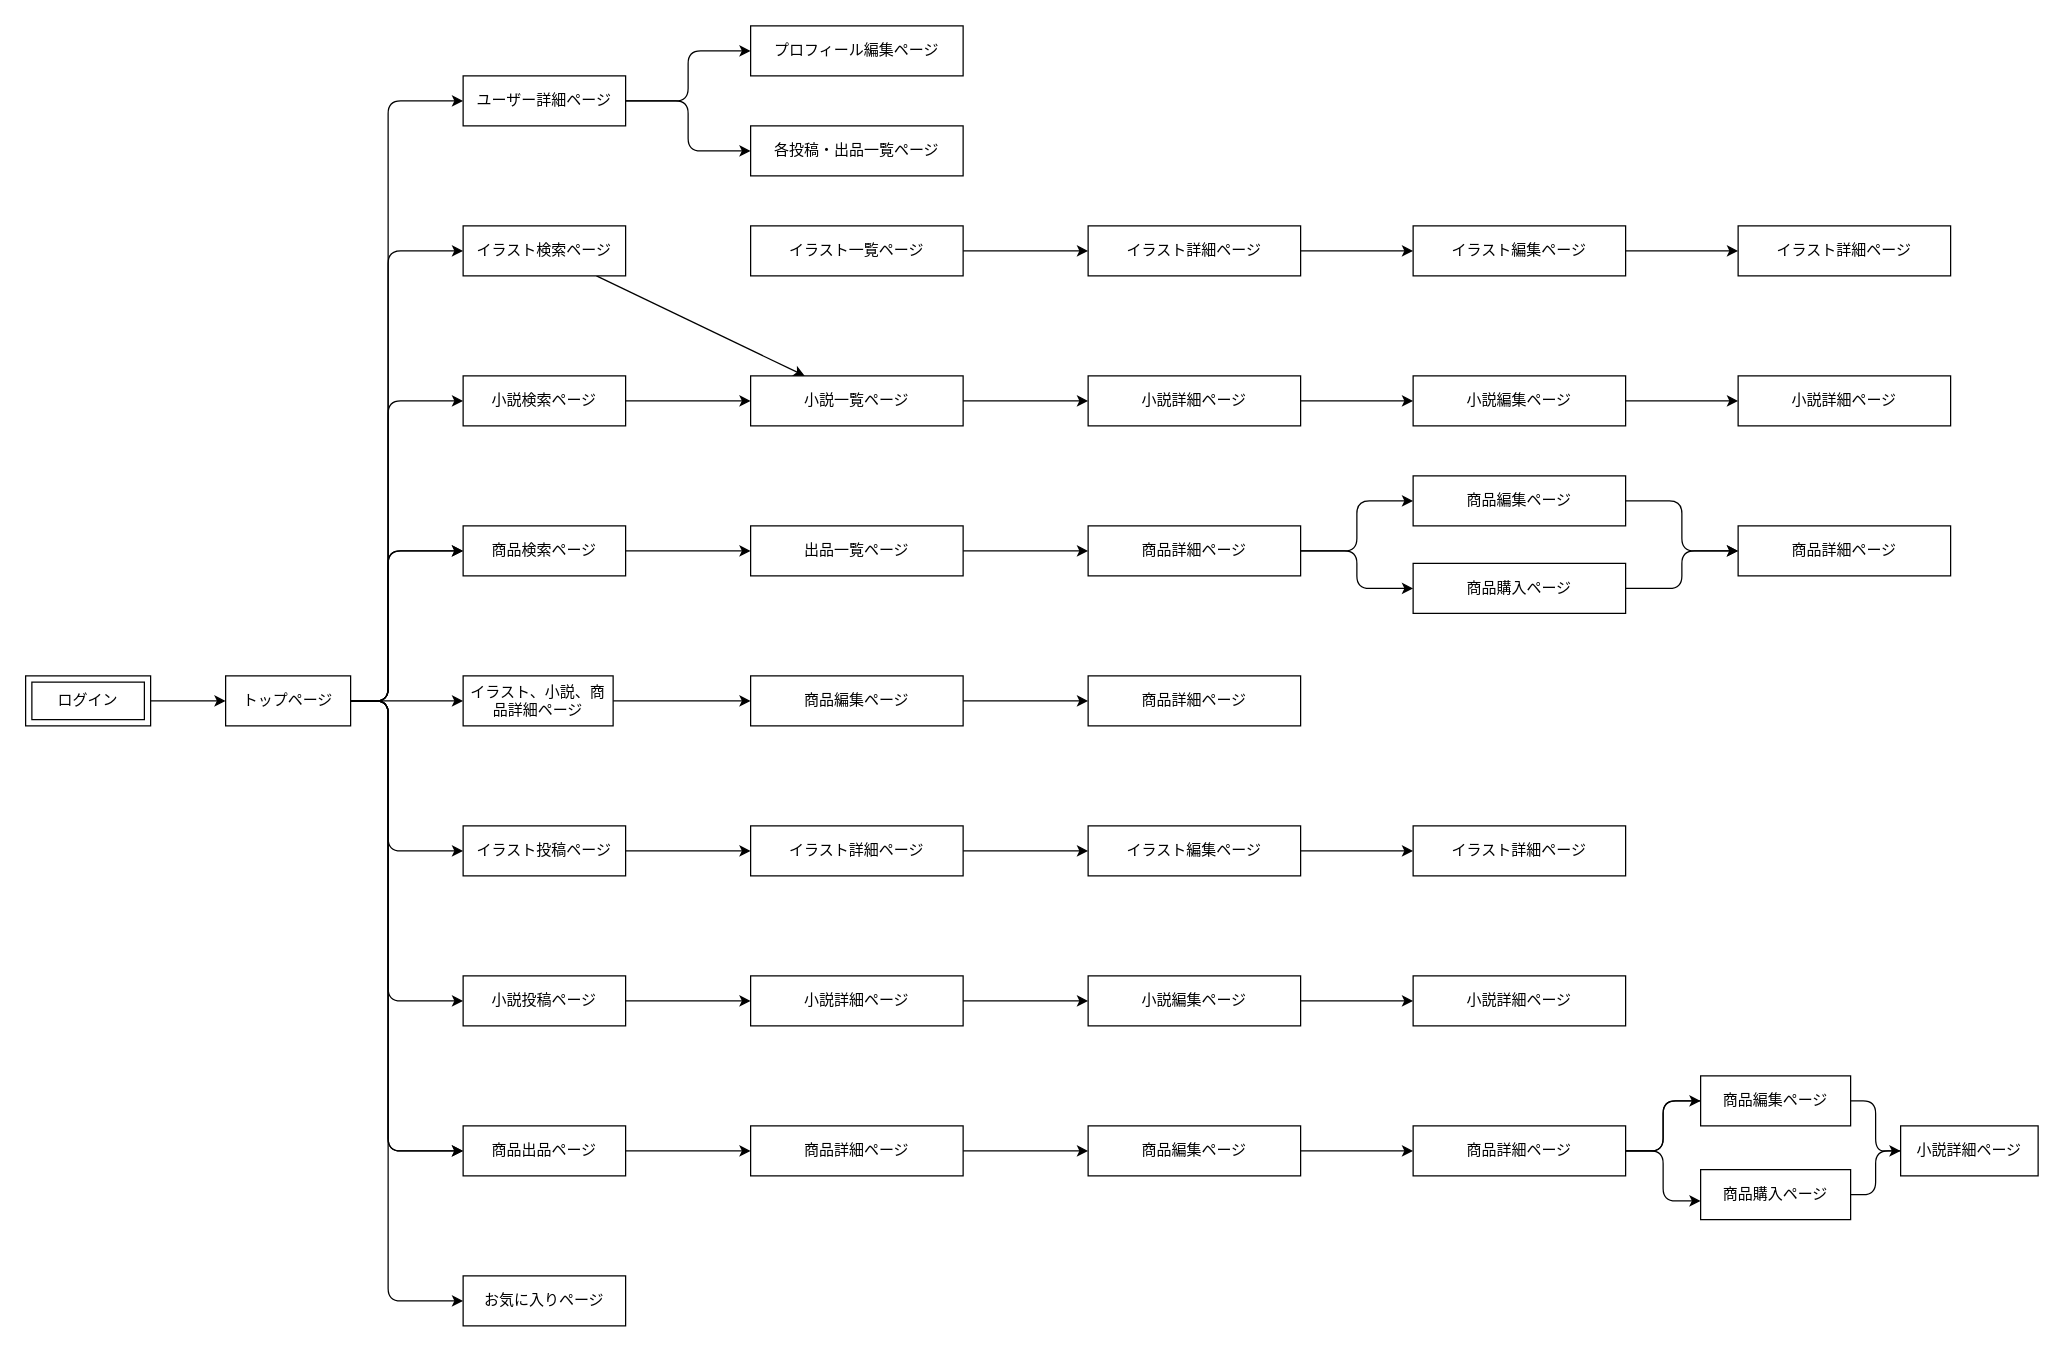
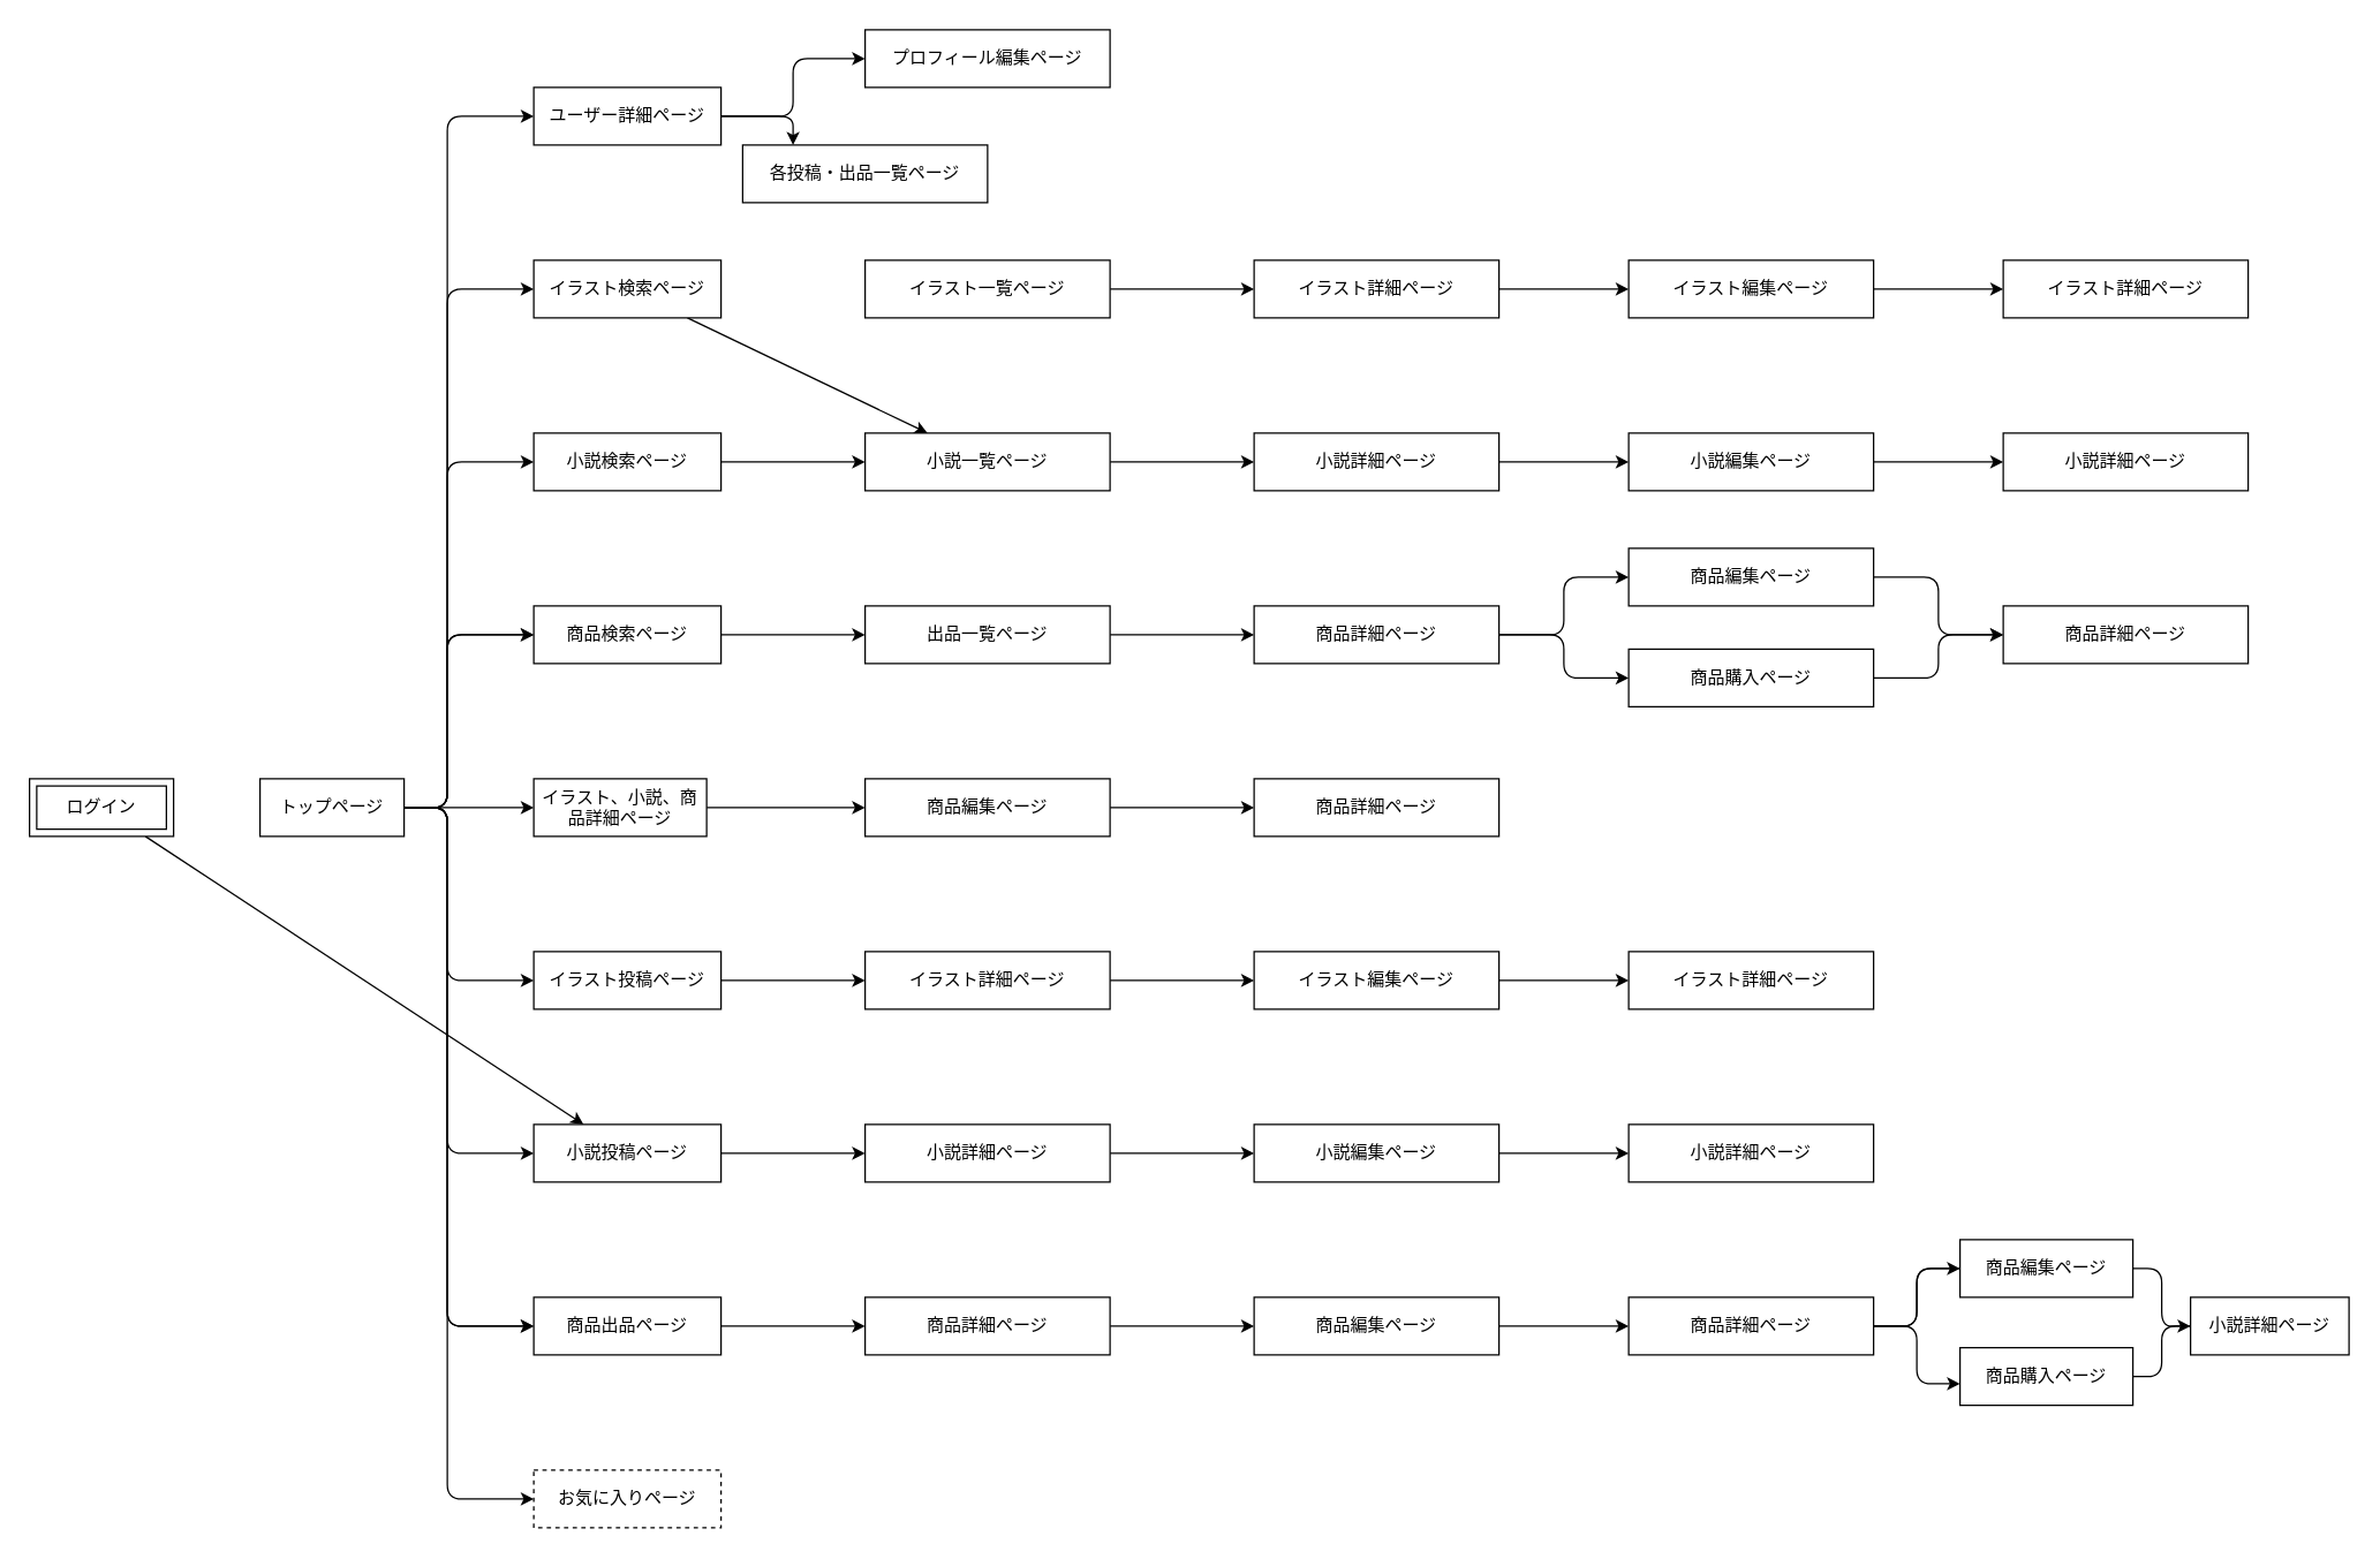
- <mxCell id="24" value="各投稿・出品一覧ページ" style="whiteSpace=wrap;html=1;align=center;" parent="1" vertex="1"><mxGeometry x="600" y="100" width="170" height="40" as="geometry" /></mxCell>
+ <mxCell id="24" value="各投稿・出品一覧ページ" style="whiteSpace=wrap;html=1;align=center;" parent="1" vertex="1"><mxGeometry x="515" y="100" width="170" height="40" as="geometry" /></mxCell>
- <mxCell id="2" style="edgeStyle=none;html=1;" edge="1" parent="1" source="3" target="5"><mxGeometry relative="1" as="geometry" /></mxCell>
+ <mxCell id="2" style="edgeStyle=none;html=1;" edge="1" parent="1" source="3" target="17"><mxGeometry relative="1" as="geometry" /></mxCell>
- <mxCell id="20" value="お気に入りページ" style="whiteSpace=wrap;html=1;align=center;" parent="1" vertex="1"><mxGeometry x="370" y="1020" width="130" height="40" as="geometry" /></mxCell>
+ <mxCell id="20" value="お気に入りページ" style="whiteSpace=wrap;html=1;align=center;dashed=1;" parent="1" vertex="1"><mxGeometry x="370" y="1020" width="130" height="40" as="geometry" /></mxCell>
